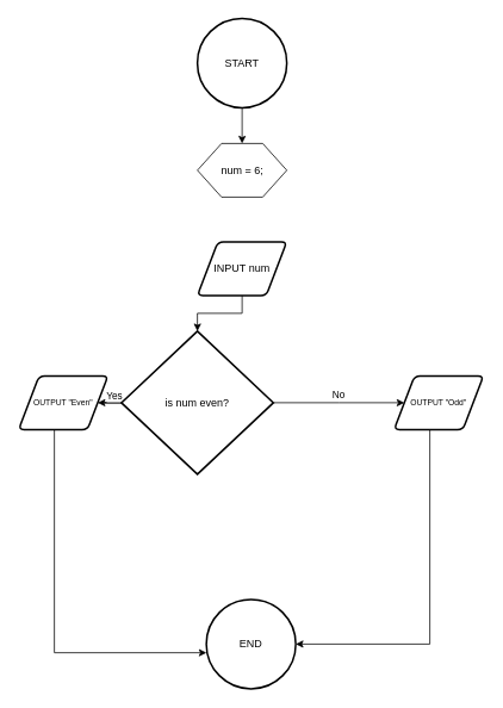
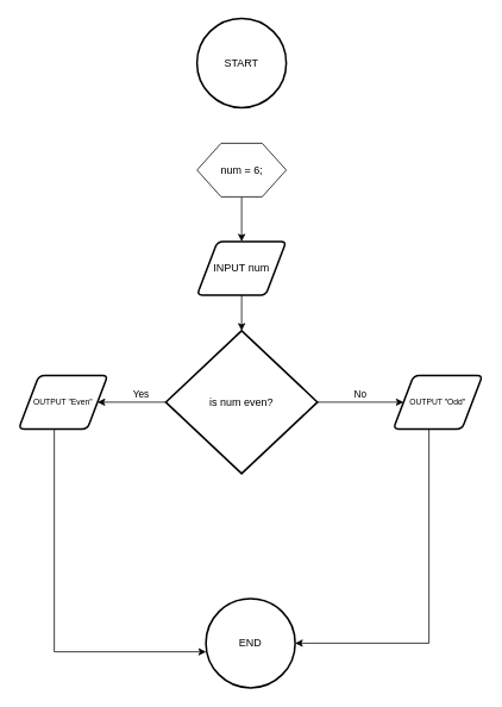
- <mxCell id="2" value="" style="edgeStyle=orthogonalEdgeStyle;rounded=0;orthogonalLoop=1;jettySize=auto;html=1;fontSize=9;" edge="1" parent="1" source="3" target="5"><mxGeometry relative="1" as="geometry" /></mxCell>
+ <mxCell id="4" value="" style="edgeStyle=orthogonalEdgeStyle;rounded=0;orthogonalLoop=1;jettySize=auto;html=1;fontSize=9;" edge="1" parent="1" source="5" target="7"><mxGeometry relative="1" as="geometry" /></mxCell>
- <mxCell id="11" value="is num even?" style="strokeWidth=2;html=1;shape=mxgraph.flowchart.decision;whiteSpace=wrap;" vertex="1" parent="1"><mxGeometry x="135" y="370" width="170" height="160" as="geometry" /></mxCell>
+ <mxCell id="11" value="is num even?" style="strokeWidth=2;html=1;shape=mxgraph.flowchart.decision;whiteSpace=wrap;" vertex="1" parent="1"><mxGeometry x="185" y="370" width="170" height="160" as="geometry" /></mxCell>
